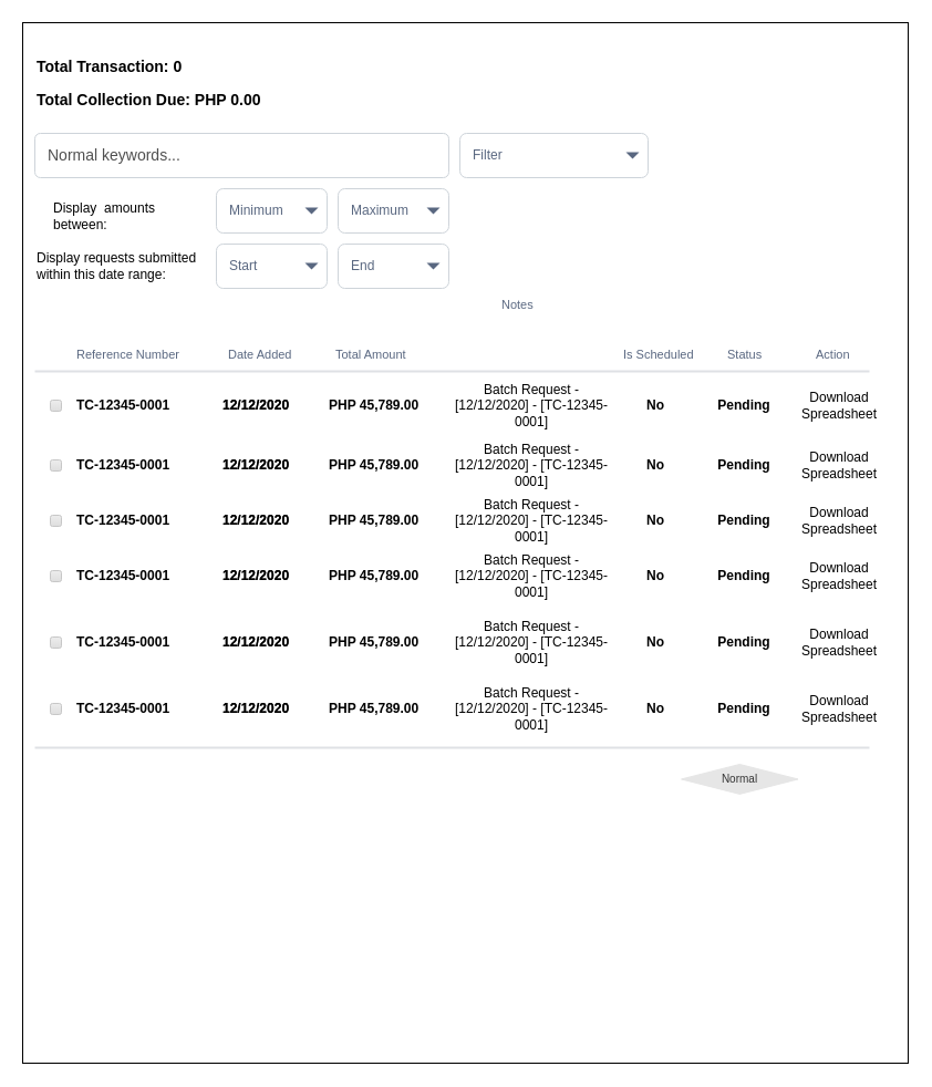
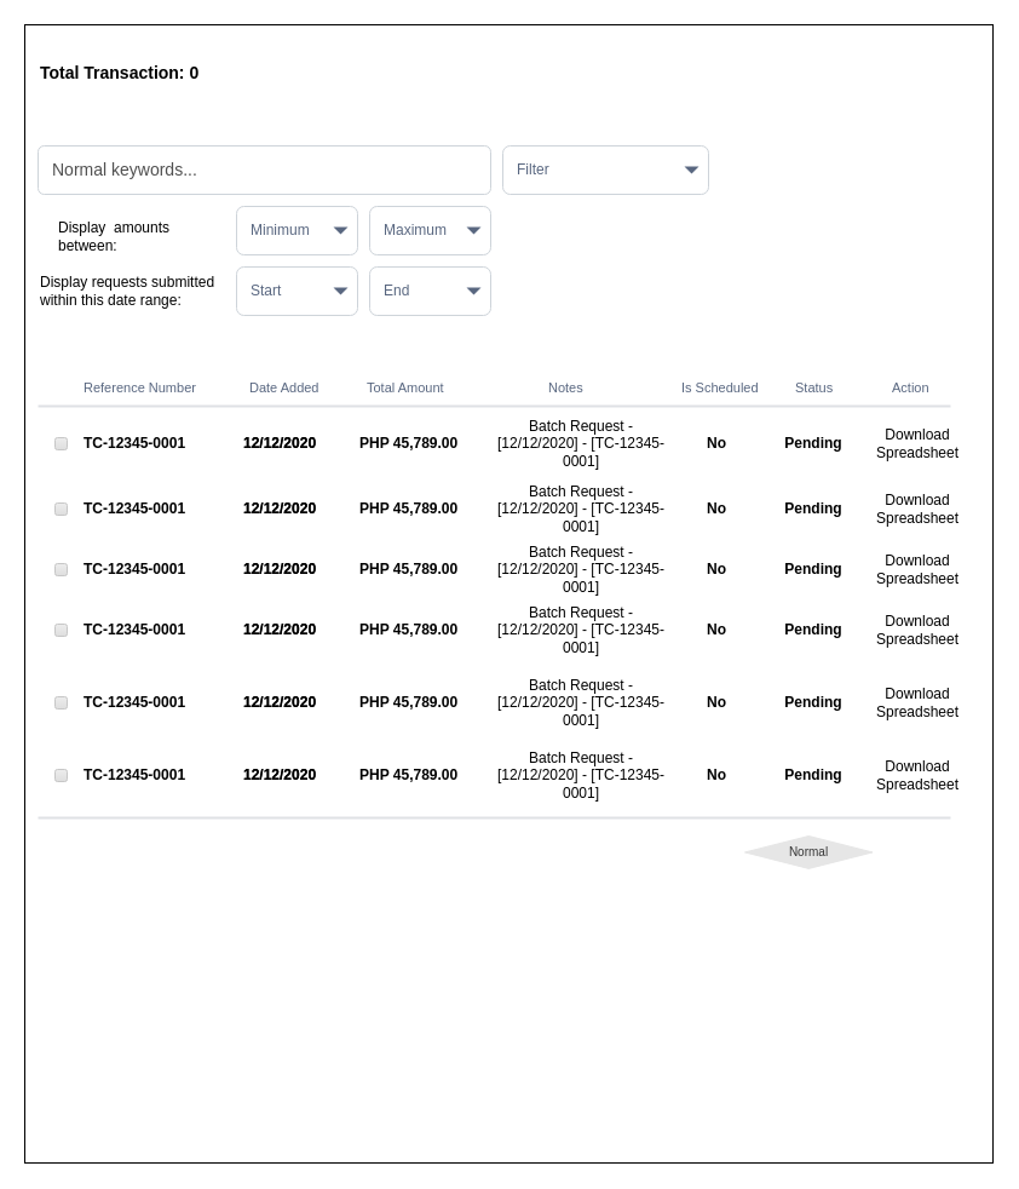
- <mxCell id="17" value="Total Collection Due: PHP 0.00" style="text;html=1;strokeColor=none;fillColor=none;align=left;verticalAlign=middle;whiteSpace=wrap;rounded=0;fontStyle=1;fontSize=14;" vertex="1" parent="1"><mxGeometry x="31" y="80" width="224" height="20" as="geometry" /></mxCell>
- <mxCell id="22" value="Notes" style="html=1;fillColor=none;strokeColor=none;fontSize=11;align=left;fontColor=#596780;whiteSpace=wrap;rounded=0;" vertex="1" parent="1"><mxGeometry x="451" y="265" width="100" height="20" as="geometry" /></mxCell>
+ <mxCell id="22" value="Notes" style="html=1;fillColor=none;strokeColor=none;fontSize=11;align=left;fontColor=#596780;whiteSpace=wrap;rounded=0;" vertex="1" parent="1"><mxGeometry x="451" y="310" width="100" height="20" as="geometry" /></mxCell>
